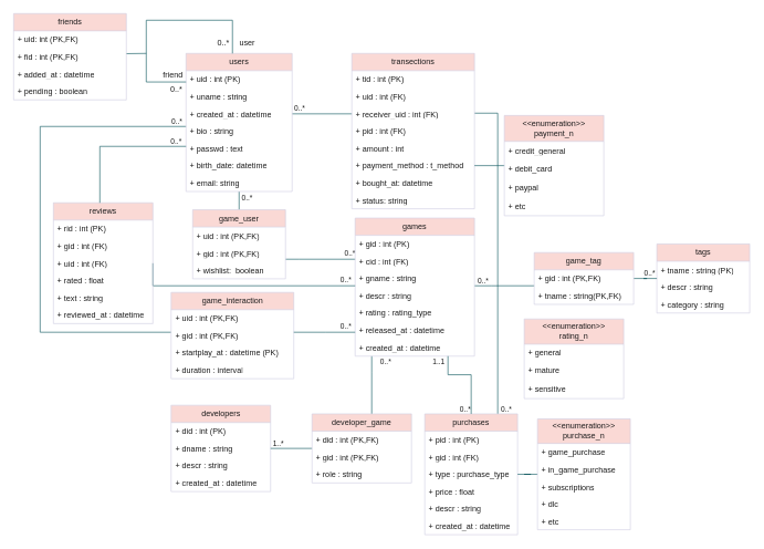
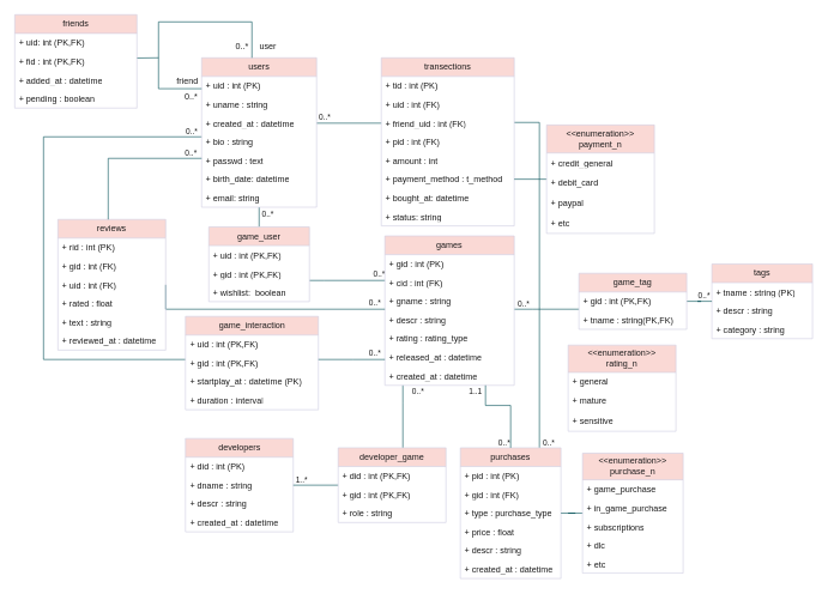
- <mxCell id="71" value="+ receiver_uid : int (FK)" style="text;strokeColor=none;fillColor=none;align=left;verticalAlign=top;spacingLeft=4;spacingRight=4;overflow=hidden;rotatable=0;points=[[0,0.5],[1,0.5]];portConstraint=eastwest;whiteSpace=wrap;html=1;labelBackgroundColor=none;fontColor=#1A1A1A;rounded=0;" parent="68" vertex="1"><mxGeometry y="78" width="185" height="26" as="geometry" /></mxCell>
+ <mxCell id="71" value="+ friend_uid : int (FK)" style="text;strokeColor=none;fillColor=none;align=left;verticalAlign=top;spacingLeft=4;spacingRight=4;overflow=hidden;rotatable=0;points=[[0,0.5],[1,0.5]];portConstraint=eastwest;whiteSpace=wrap;html=1;labelBackgroundColor=none;fontColor=#1A1A1A;rounded=0;" parent="68" vertex="1"><mxGeometry y="78" width="185" height="26" as="geometry" /></mxCell>
